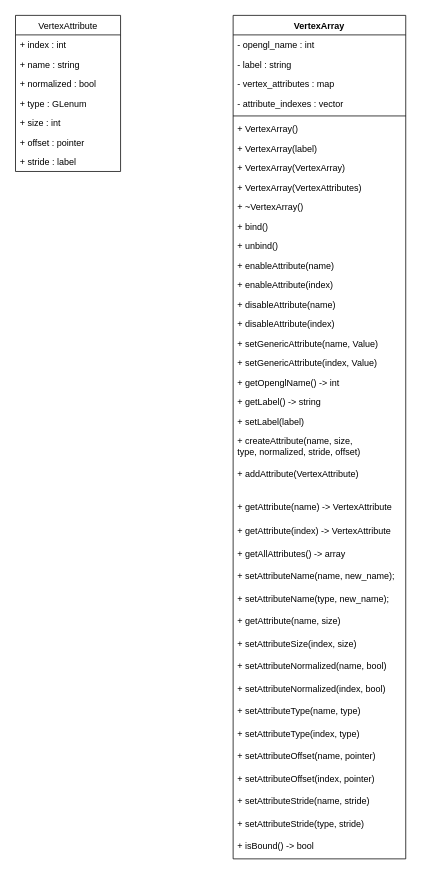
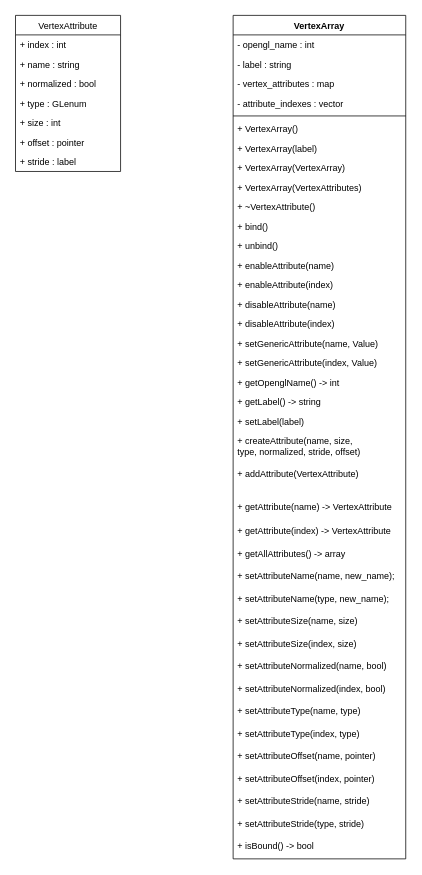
- <mxCell id="12" value="+ ~VertexArray()" style="text;strokeColor=none;fillColor=none;align=left;verticalAlign=top;spacingLeft=4;spacingRight=4;overflow=hidden;rotatable=0;points=[[0,0.5],[1,0.5]];portConstraint=eastwest;" parent="2" vertex="1"><mxGeometry y="242" width="230" height="26" as="geometry" /></mxCell>
+ <mxCell id="12" value="+ ~VertexAttribute()" style="text;strokeColor=none;fillColor=none;align=left;verticalAlign=top;spacingLeft=4;spacingRight=4;overflow=hidden;rotatable=0;points=[[0,0.5],[1,0.5]];portConstraint=eastwest;" parent="2" vertex="1"><mxGeometry y="242" width="230" height="26" as="geometry" /></mxCell>
- <mxCell id="31" value="+ getAttribute(name, size)" style="text;strokeColor=none;fillColor=none;align=left;verticalAlign=top;spacingLeft=4;spacingRight=4;overflow=hidden;rotatable=0;points=[[0,0.5],[1,0.5]];portConstraint=eastwest;" parent="2" vertex="1"><mxGeometry y="794" width="230" height="30" as="geometry" /></mxCell>
+ <mxCell id="31" value="+ setAttributeSize(name, size)" style="text;strokeColor=none;fillColor=none;align=left;verticalAlign=top;spacingLeft=4;spacingRight=4;overflow=hidden;rotatable=0;points=[[0,0.5],[1,0.5]];portConstraint=eastwest;" parent="2" vertex="1"><mxGeometry y="794" width="230" height="30" as="geometry" /></mxCell>
